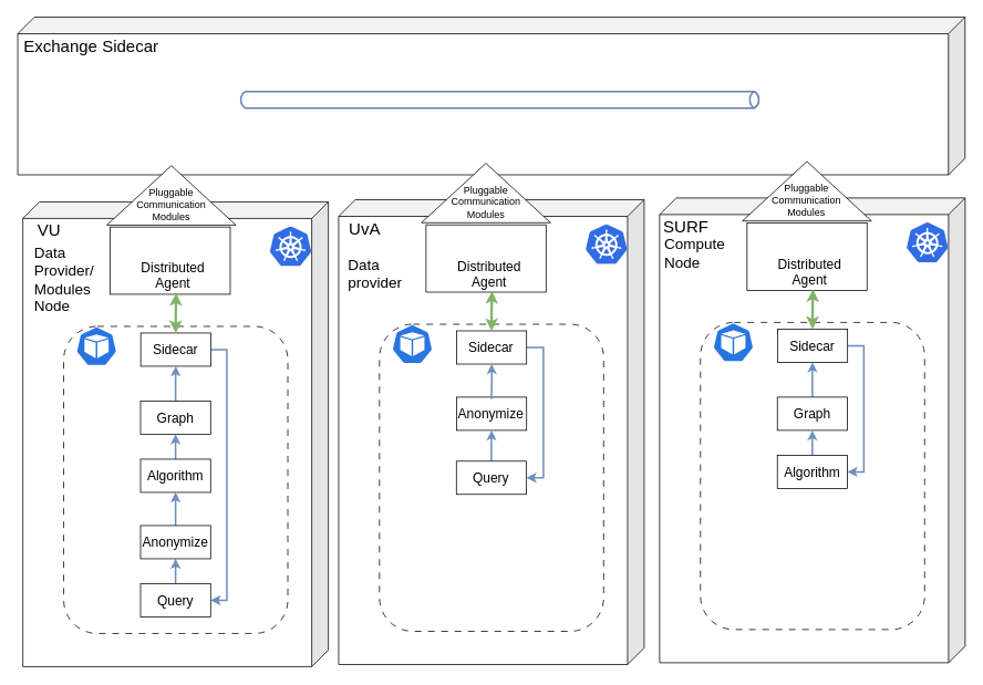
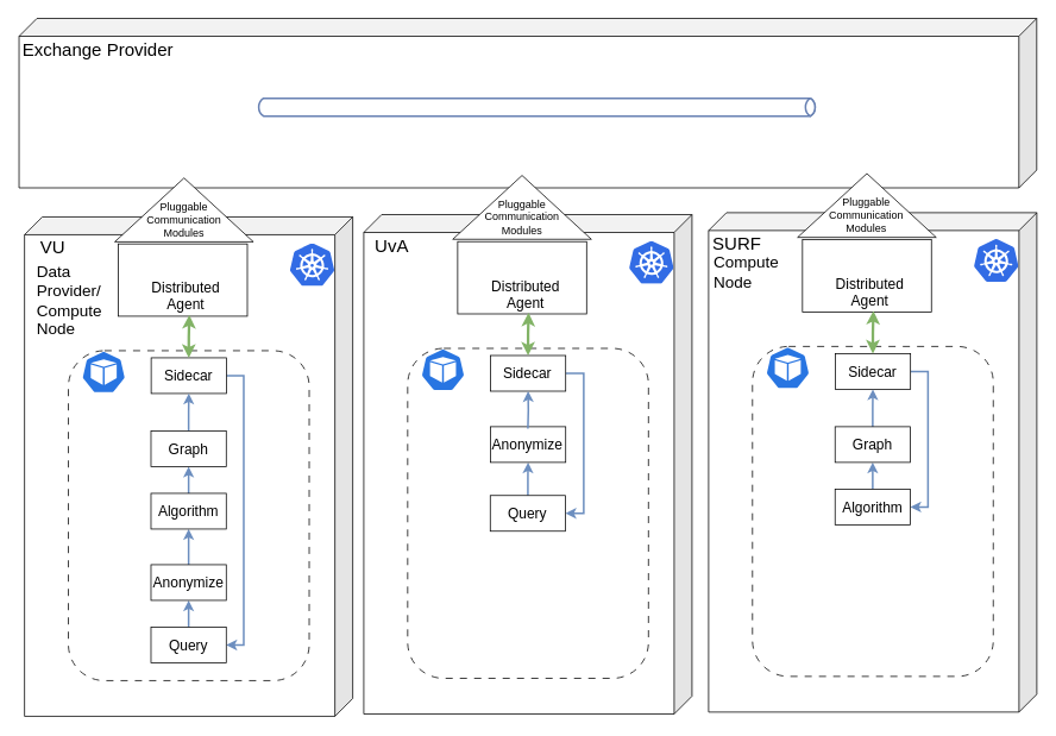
- <mxCell id="5" value="&lt;font style=&quot;font-size: 20px;&quot;&gt;Exchange Sidecar&lt;/font&gt;" style="text;html=1;strokeColor=none;fillColor=none;align=center;verticalAlign=middle;whiteSpace=wrap;rounded=0;" parent="3" vertex="1"><mxGeometry y="30.003" width="177.112" height="7.308" as="geometry" /></mxCell>
+ <mxCell id="5" value="&lt;font style=&quot;font-size: 20px;&quot;&gt;Exchange Provider&lt;/font&gt;" style="text;html=1;strokeColor=none;fillColor=none;align=center;verticalAlign=middle;whiteSpace=wrap;rounded=0;" parent="3" vertex="1"><mxGeometry y="30.003" width="177.112" height="7.308" as="geometry" /></mxCell>
- <mxCell id="16" value="&lt;font style=&quot;font-size: 18px; font-weight: normal;&quot;&gt;Data&lt;br&gt;provider&lt;/font&gt;" style="text;html=1;align=left;verticalAlign=middle;resizable=0;points=[];autosize=1;strokeColor=none;fillColor=none;fontStyle=1;fontSize=18;" parent="1" vertex="1"><mxGeometry x="417.27" y="300.14" width="90" height="60" as="geometry" /></mxCell>
- <mxCell id="55" value="&lt;span style=&quot;font-size: 18px; font-weight: normal;&quot;&gt;&lt;font style=&quot;font-size: 18px;&quot;&gt;Data&lt;br&gt;Provider/&lt;br&gt;Modules&lt;br style=&quot;font-size: 18px;&quot;&gt;Node&lt;/font&gt;&lt;/span&gt;" style="text;html=1;align=left;verticalAlign=middle;resizable=0;points=[];autosize=1;strokeColor=none;fillColor=none;fontStyle=1;fontSize=18;" parent="1" vertex="1"><mxGeometry x="38.88" y="286.73" width="100" height="100" as="geometry" /></mxCell>
+ <mxCell id="55" value="&lt;span style=&quot;font-size: 18px; font-weight: normal;&quot;&gt;&lt;font style=&quot;font-size: 18px;&quot;&gt;Data&lt;br&gt;Provider/&lt;br&gt;Compute&lt;br style=&quot;font-size: 18px;&quot;&gt;Node&lt;/font&gt;&lt;/span&gt;" style="text;html=1;align=left;verticalAlign=middle;resizable=0;points=[];autosize=1;strokeColor=none;fillColor=none;fontStyle=1;fontSize=18;" parent="1" vertex="1"><mxGeometry x="38.88" y="286.73" width="100" height="100" as="geometry" /></mxCell>
